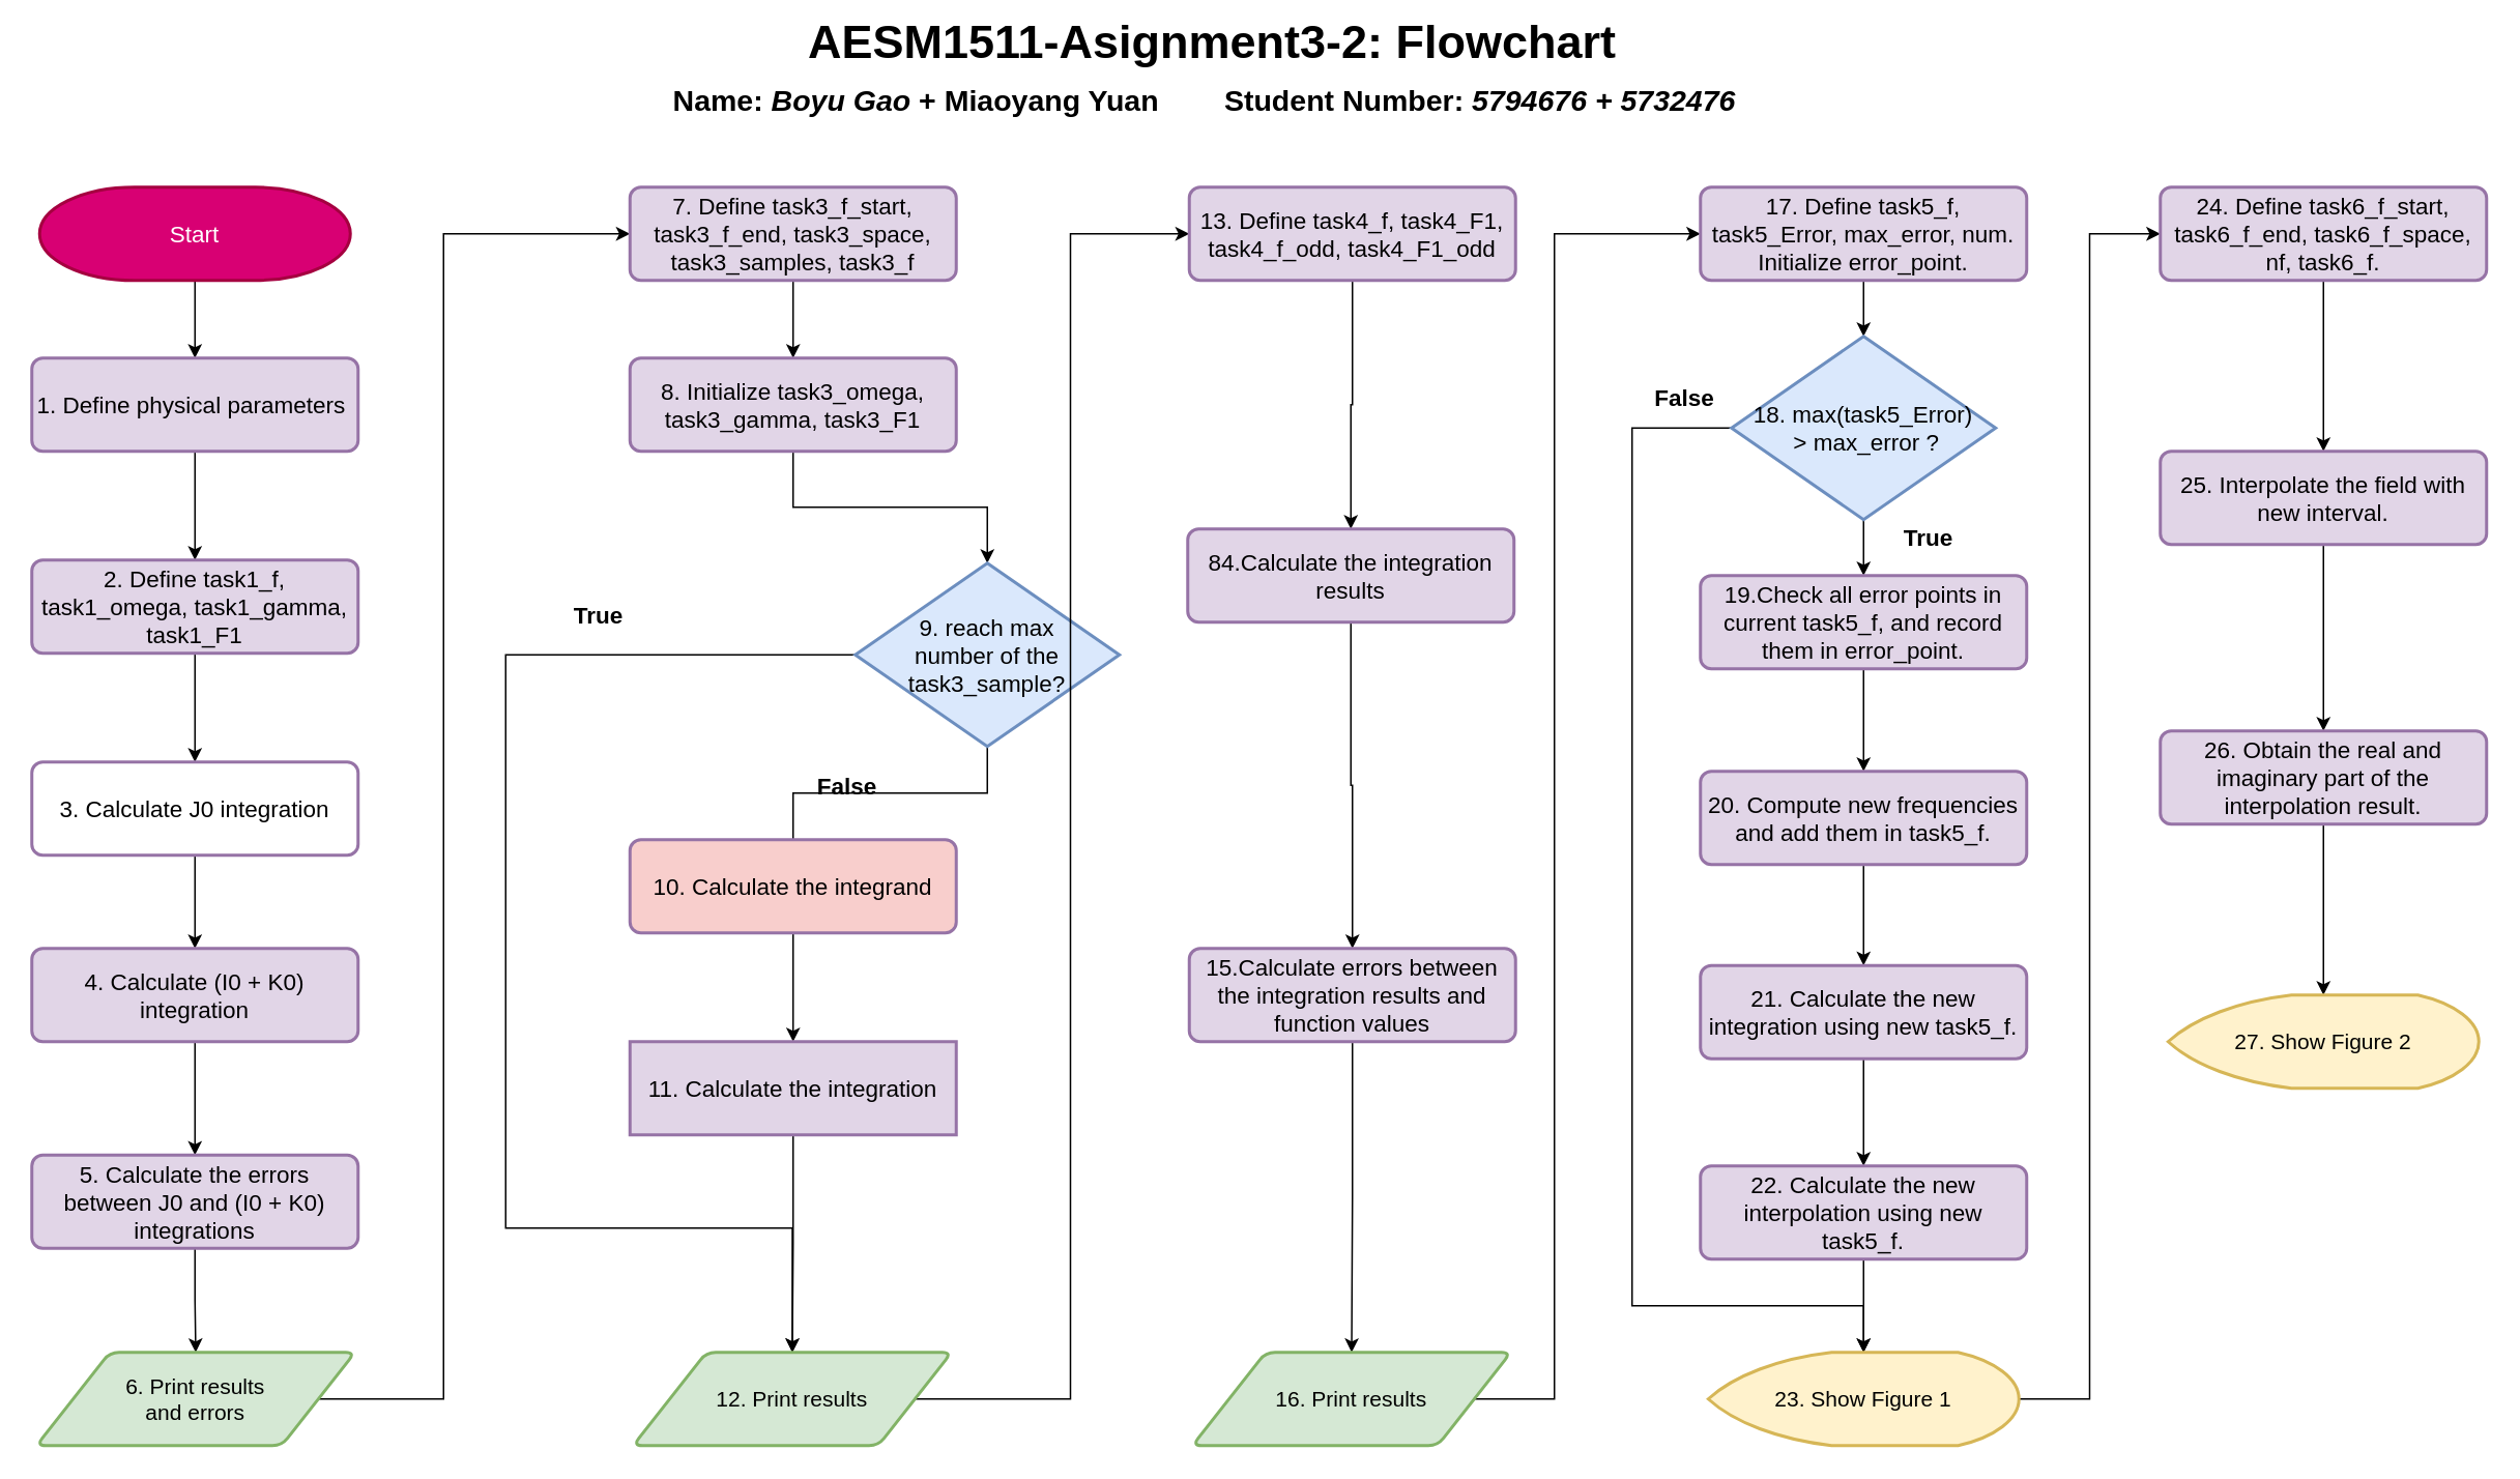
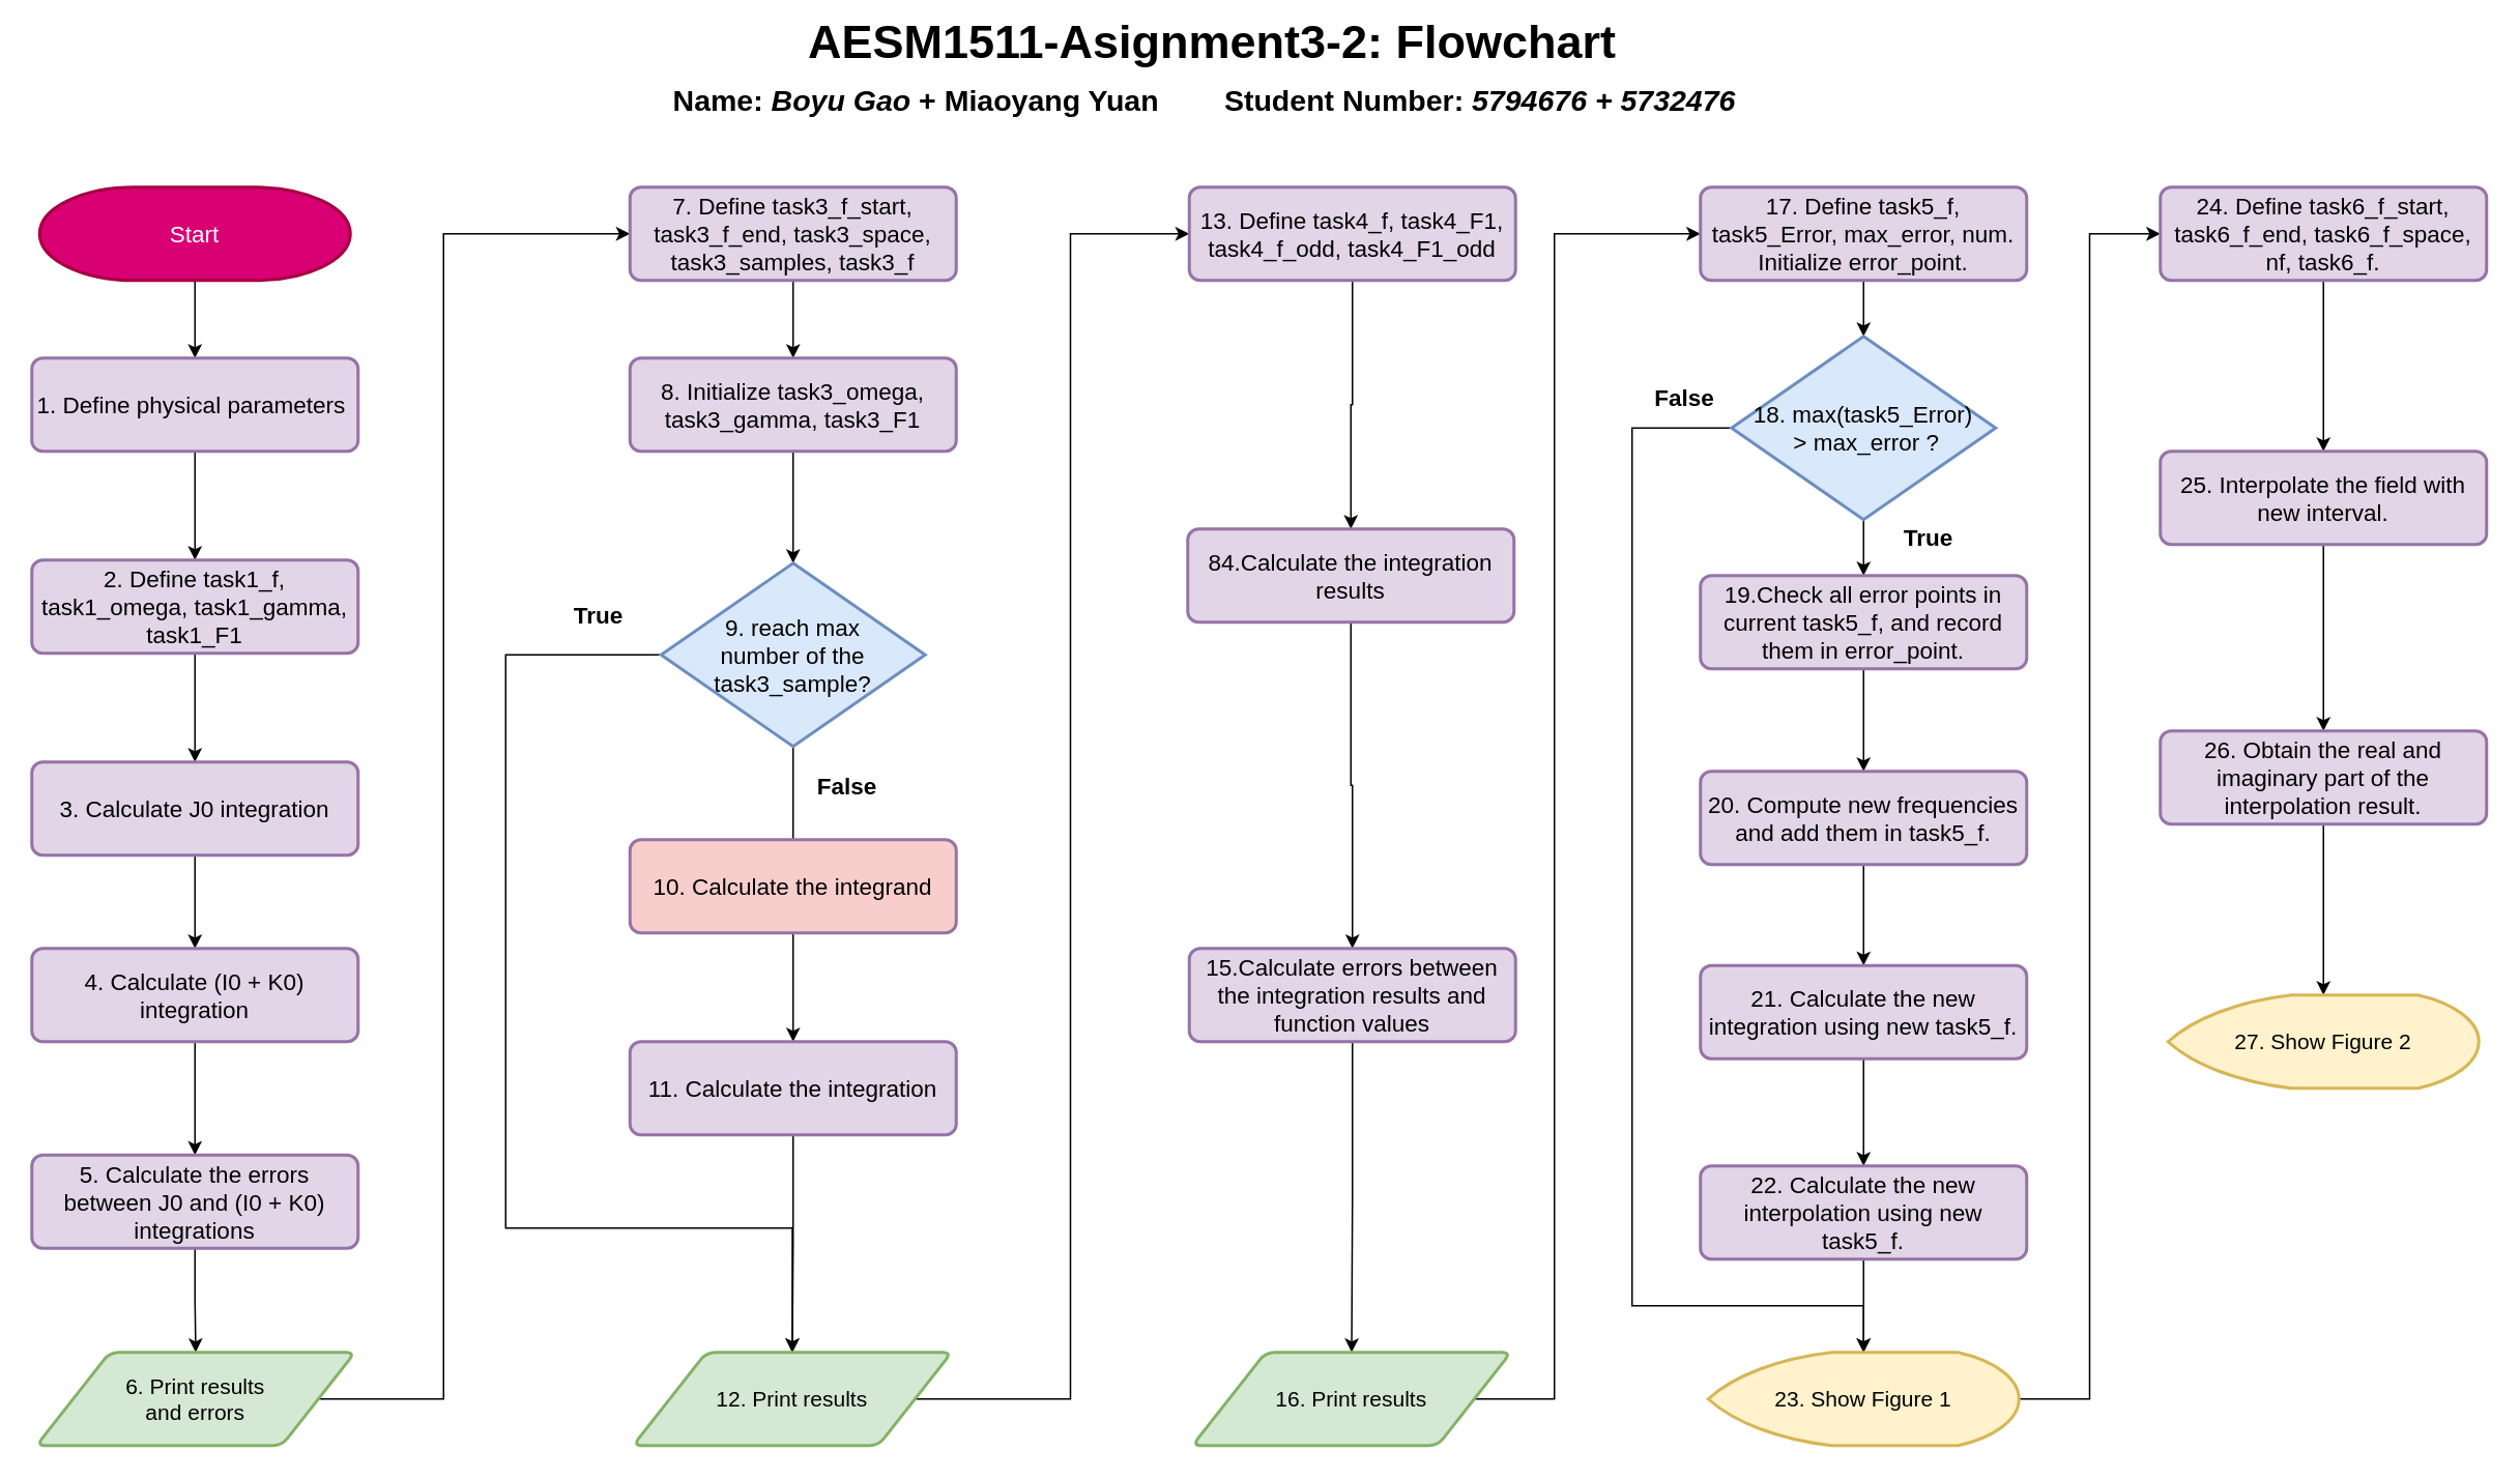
- <mxCell id="24" value="&lt;font style=&quot;font-size: 15px;&quot;&gt;9. reach max &lt;br&gt;number of the&lt;br&gt;task3_sample?&lt;/font&gt;" style="strokeWidth=2;html=1;shape=mxgraph.flowchart.decision;whiteSpace=wrap;fillColor=#dae8fc;strokeColor=#6c8ebf;" vertex="1" parent="1"><mxGeometry x="550" y="362" width="170" height="118" as="geometry" /></mxCell>
+ <mxCell id="24" value="&lt;font style=&quot;font-size: 15px;&quot;&gt;9. reach max &lt;br&gt;number of the&lt;br&gt;task3_sample?&lt;/font&gt;" style="strokeWidth=2;html=1;shape=mxgraph.flowchart.decision;whiteSpace=wrap;fillColor=#dae8fc;strokeColor=#6c8ebf;" vertex="1" parent="1"><mxGeometry x="425" y="362" width="170" height="118" as="geometry" /></mxCell>
- <mxCell id="11" value="3. Calculate J0 integration" style="rounded=1;whiteSpace=wrap;html=1;absoluteArcSize=1;arcSize=14;strokeWidth=2;fontSize=15;align=center;fillColor=#ffffff;strokeColor=#9673a6;" vertex="1" parent="1"><mxGeometry x="20" y="490" width="210" height="60" as="geometry" /></mxCell>
+ <mxCell id="11" value="3. Calculate J0 integration" style="rounded=1;whiteSpace=wrap;html=1;absoluteArcSize=1;arcSize=14;strokeWidth=2;fontSize=15;align=center;fillColor=#e1d5e7;strokeColor=#9673a6;" vertex="1" parent="1"><mxGeometry x="20" y="490" width="210" height="60" as="geometry" /></mxCell>
- <mxCell id="28" value="11.&amp;nbsp;Calculate the integration" style="whiteSpace=wrap;html=1;absoluteArcSize=1;arcSize=14;strokeWidth=2;fontSize=15;align=center;fillColor=#e1d5e7;strokeColor=#9673a6;rounded=0;" vertex="1" parent="1"><mxGeometry x="405" y="670" width="210" height="60" as="geometry" /></mxCell>
+ <mxCell id="28" value="11.&amp;nbsp;Calculate the integration" style="rounded=1;whiteSpace=wrap;html=1;absoluteArcSize=1;arcSize=14;strokeWidth=2;fontSize=15;align=center;fillColor=#e1d5e7;strokeColor=#9673a6;" vertex="1" parent="1"><mxGeometry x="405" y="670" width="210" height="60" as="geometry" /></mxCell>
